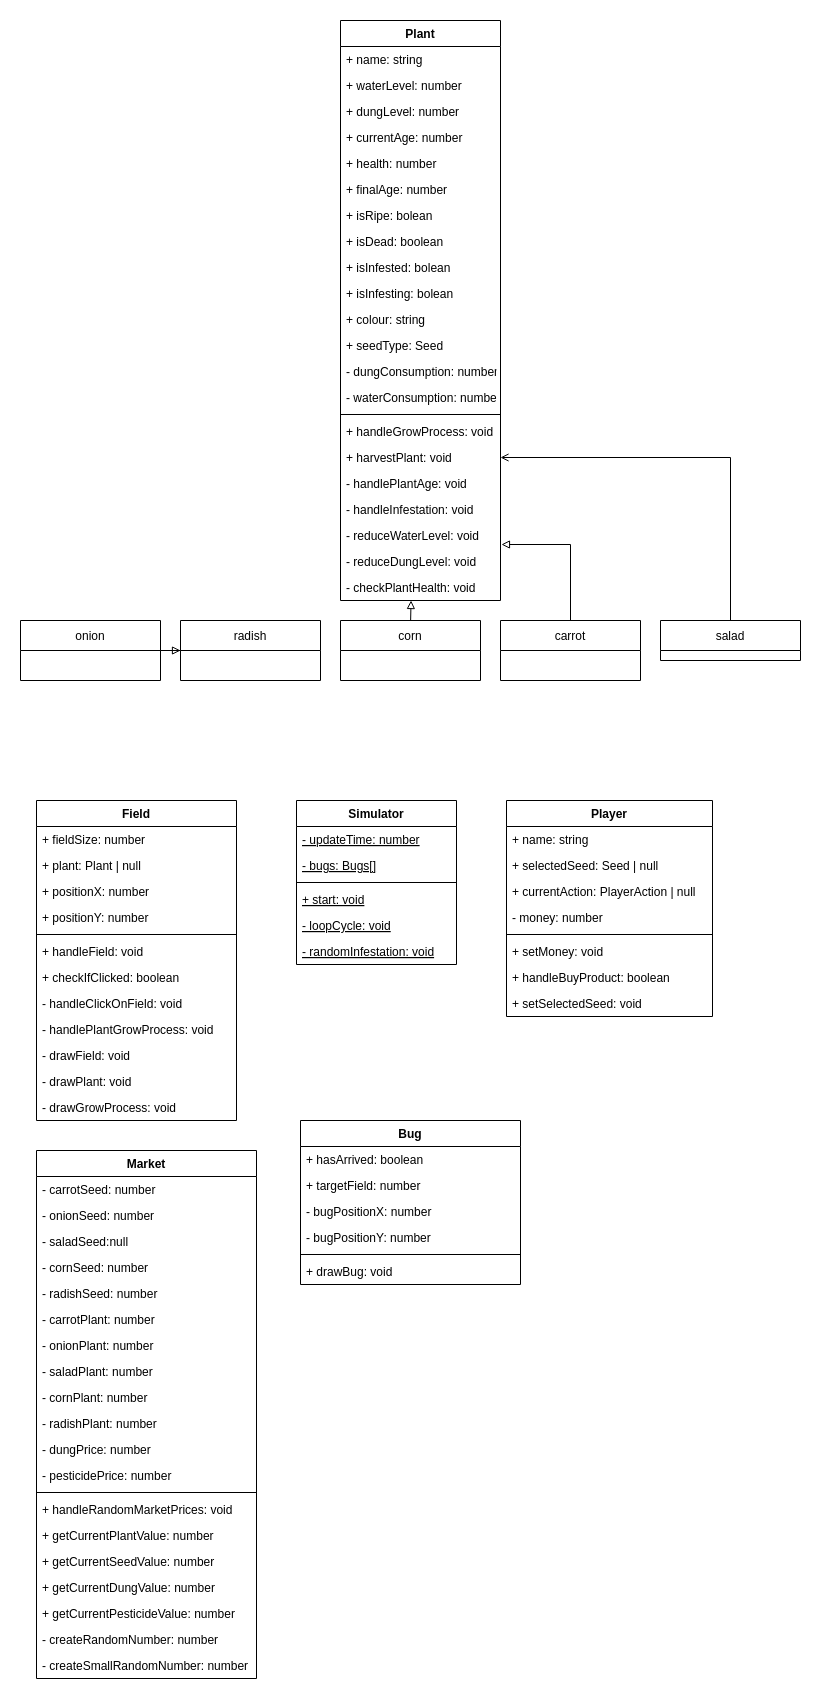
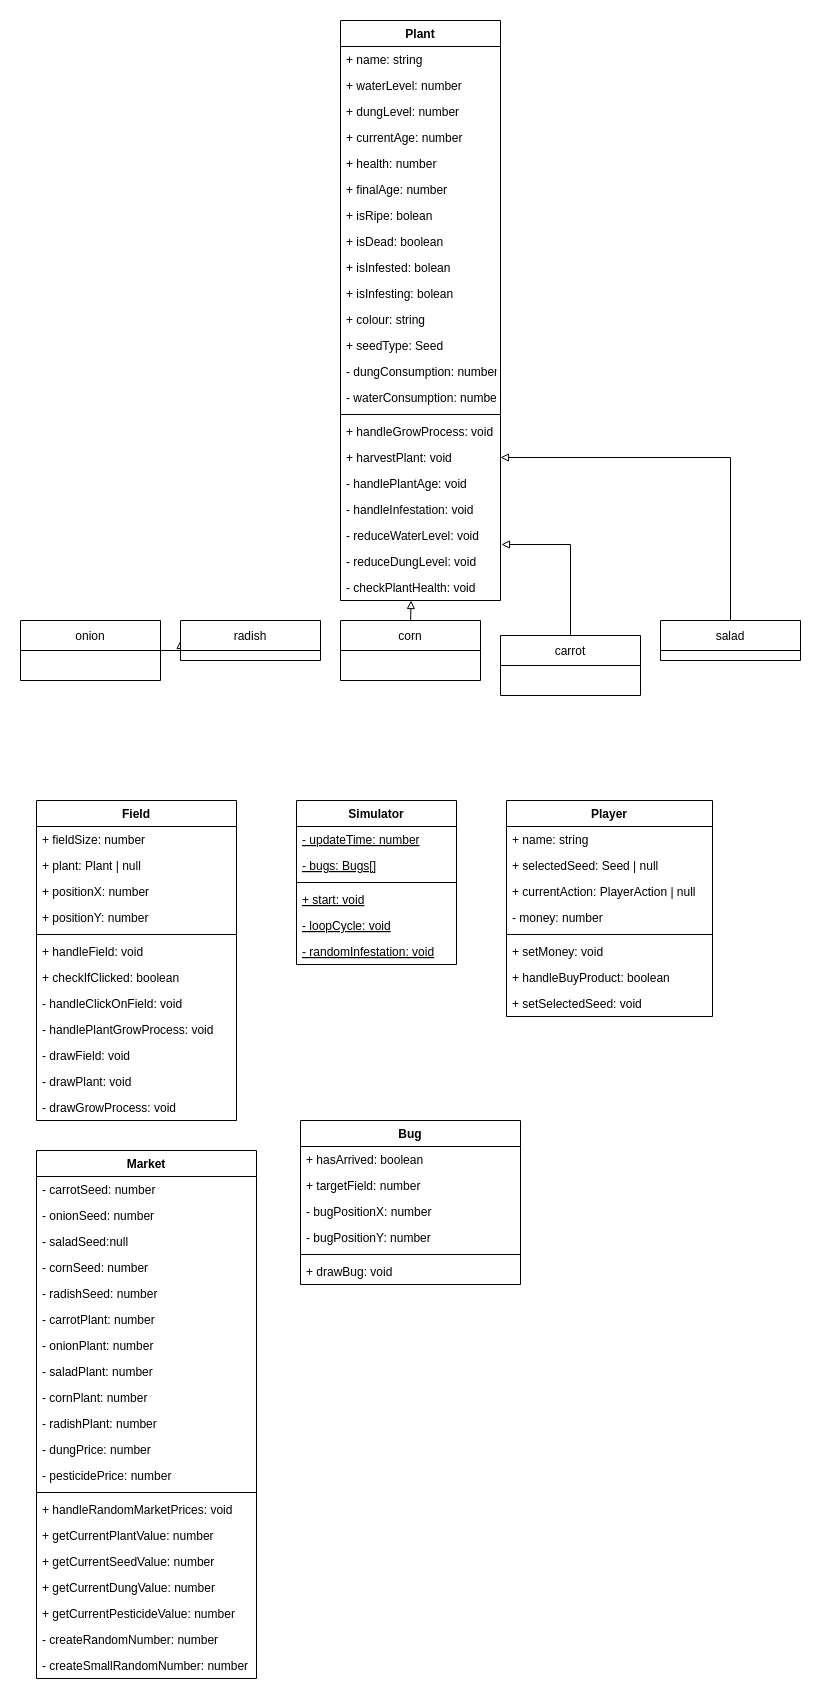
- <mxCell id="7" style="edgeStyle=orthogonalEdgeStyle;rounded=0;orthogonalLoop=1;jettySize=auto;html=1;entryX=1;entryY=0.5;entryDx=0;entryDy=0;endArrow=open;endFill=0;" parent="1" source="8" target="28" edge="1"><mxGeometry relative="1" as="geometry" /></mxCell>
+ <mxCell id="7" style="edgeStyle=orthogonalEdgeStyle;rounded=0;orthogonalLoop=1;jettySize=auto;html=1;entryX=1;entryY=0.5;entryDx=0;entryDy=0;endArrow=block;endFill=0;" parent="1" source="8" target="28" edge="1"><mxGeometry relative="1" as="geometry" /></mxCell>
- <mxCell id="4" value="radish" style="swimlane;fontStyle=0;childLayout=stackLayout;horizontal=1;startSize=30;horizontalStack=0;resizeParent=1;resizeParentMax=0;resizeLast=0;collapsible=1;marginBottom=0;" parent="1" vertex="1"><mxGeometry x="180" y="620" width="140" height="60" as="geometry" /></mxCell>
+ <mxCell id="4" value="radish" style="swimlane;fontStyle=0;childLayout=stackLayout;horizontal=1;startSize=30;horizontalStack=0;resizeParent=1;resizeParentMax=0;resizeLast=0;collapsible=1;marginBottom=0;" parent="1" vertex="1"><mxGeometry x="180" y="620" width="140" height="40" as="geometry" /></mxCell>
- <mxCell id="10" value="carrot" style="swimlane;fontStyle=0;childLayout=stackLayout;horizontal=1;startSize=30;horizontalStack=0;resizeParent=1;resizeParentMax=0;resizeLast=0;collapsible=1;marginBottom=0;" parent="1" vertex="1"><mxGeometry x="500" y="620" width="140" height="60" as="geometry" /></mxCell>
+ <mxCell id="10" value="carrot" style="swimlane;fontStyle=0;childLayout=stackLayout;horizontal=1;startSize=30;horizontalStack=0;resizeParent=1;resizeParentMax=0;resizeLast=0;collapsible=1;marginBottom=0;" parent="1" vertex="1"><mxGeometry x="500" y="635" width="140" height="60" as="geometry" /></mxCell>
